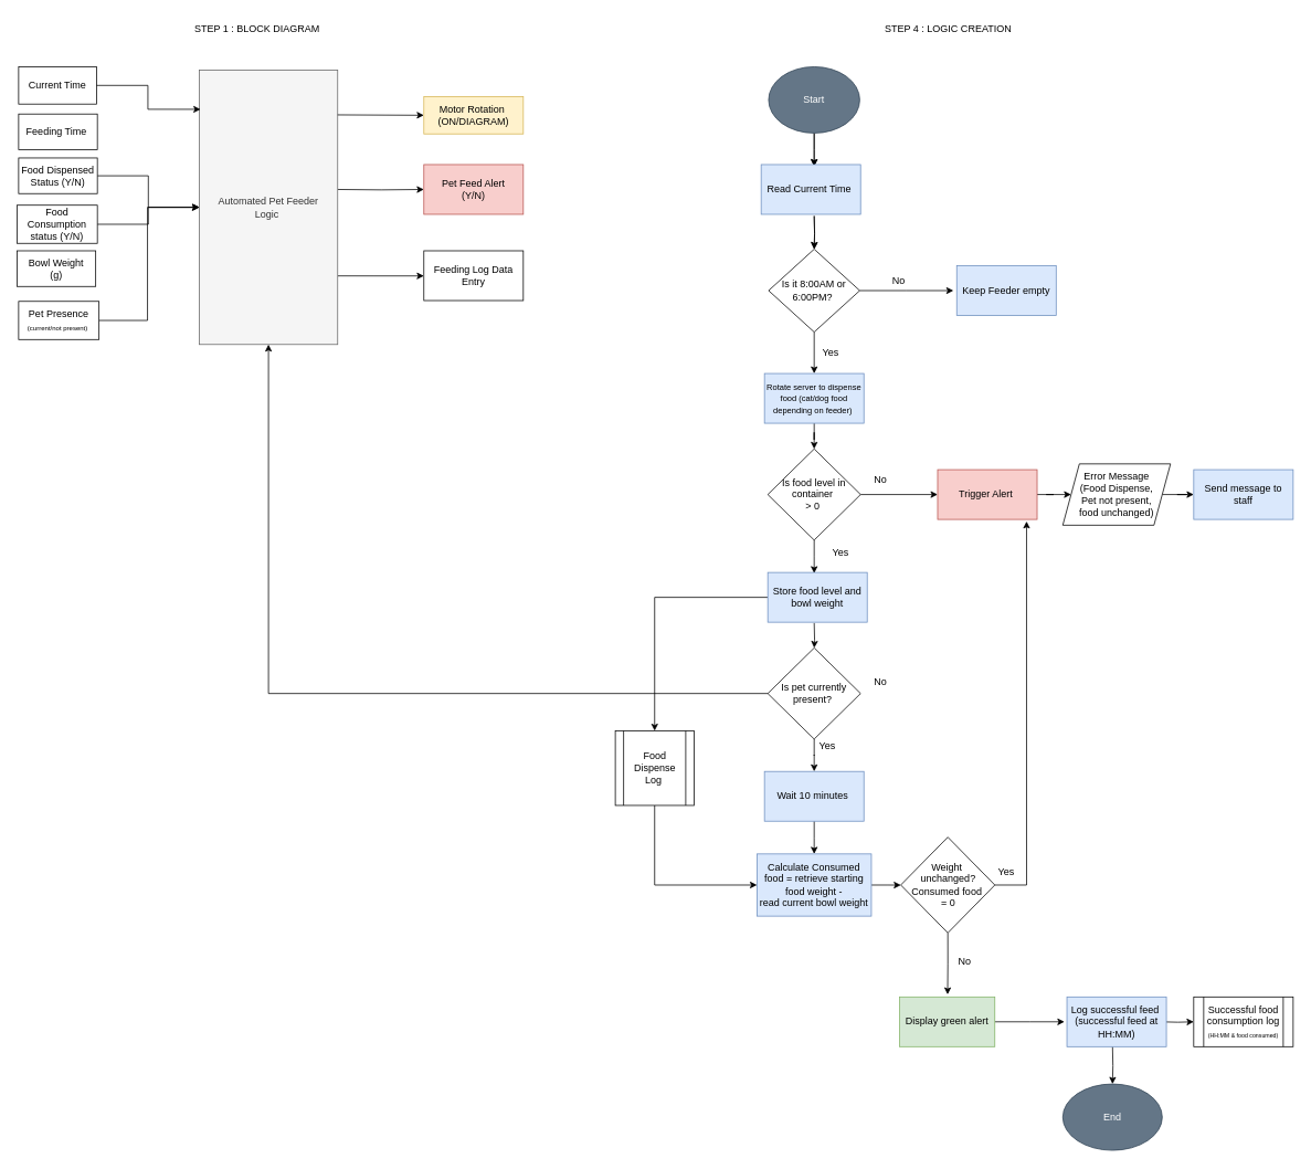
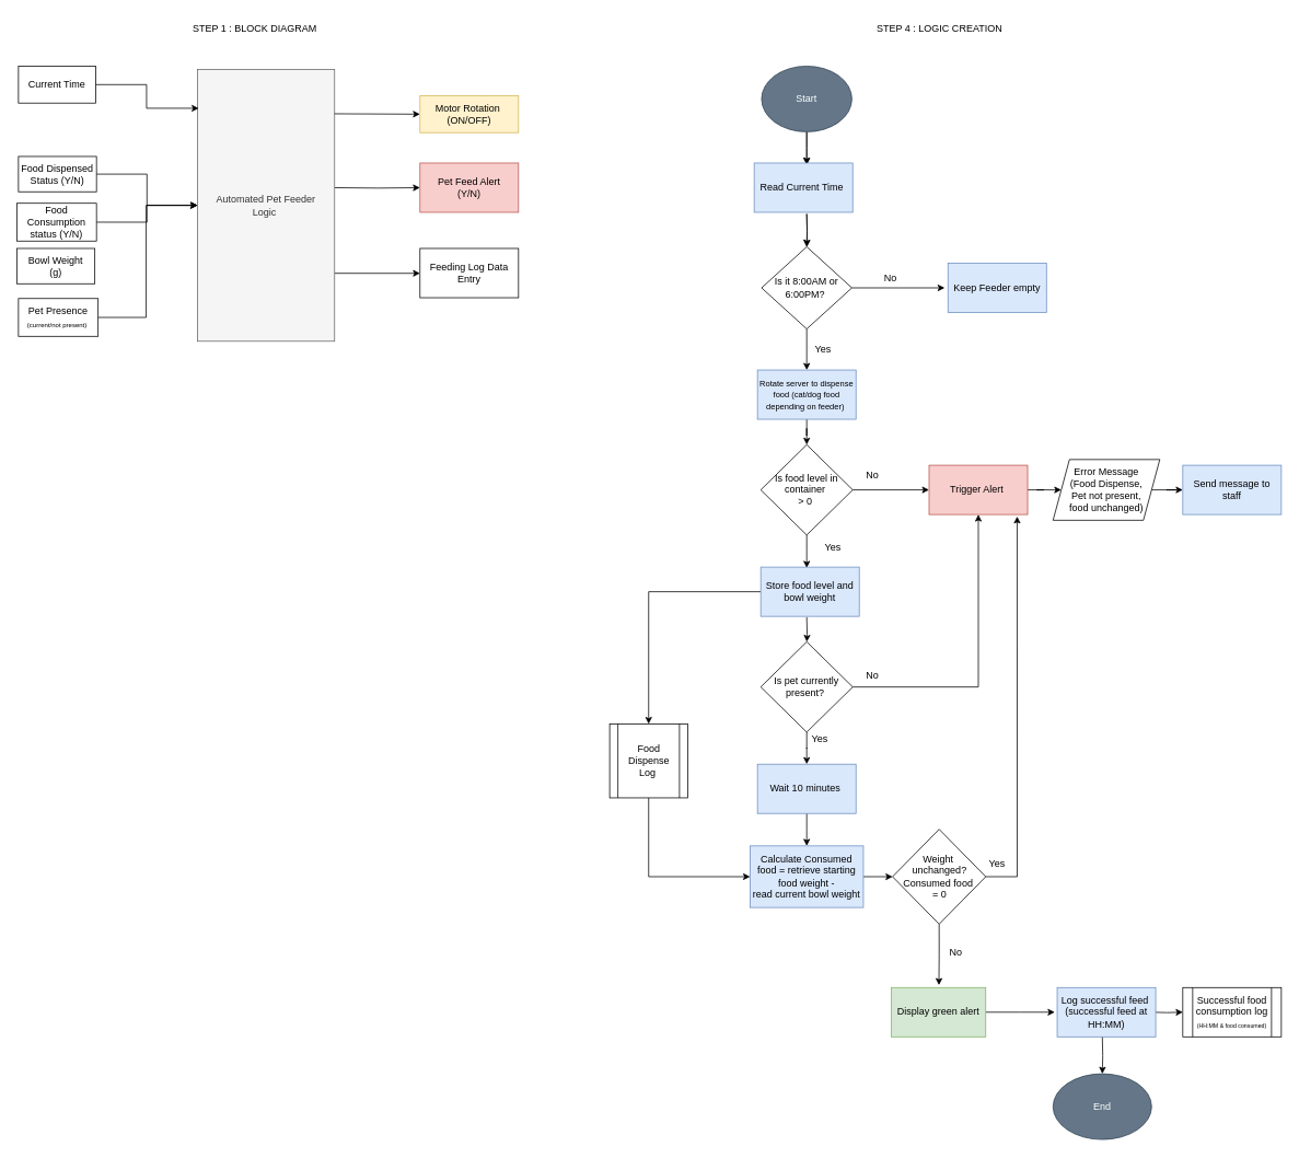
- <mxCell id="67" value="Motor Rotation&amp;nbsp;&lt;div&gt;(ON/DIAGRAM)&lt;/div&gt;" style="rounded=0;whiteSpace=wrap;html=1;fillColor=#fff2cc;strokeColor=#d6b656;" vertex="1" parent="1"><mxGeometry x="511" y="116" width="120" height="45" as="geometry" /></mxCell>
+ <mxCell id="67" value="Motor Rotation&amp;nbsp;&lt;div&gt;(ON/OFF)&lt;/div&gt;" style="rounded=0;whiteSpace=wrap;html=1;fillColor=#fff2cc;strokeColor=#d6b656;" vertex="1" parent="1"><mxGeometry x="511" y="116" width="120" height="45" as="geometry" /></mxCell>
- <mxCell id="51" value="Feeding Time&amp;nbsp;" style="rounded=0;whiteSpace=wrap;html=1;" vertex="1" parent="1"><mxGeometry x="22" y="137" width="95" height="43" as="geometry" /></mxCell>
- <mxCell id="21" value="" style="edgeStyle=orthogonalEdgeStyle;rounded=0;orthogonalLoop=1;jettySize=auto;html=1;" edge="1" parent="1" source="22" target="54"><mxGeometry relative="1" as="geometry"><mxPoint x="1106" y="836" as="targetPoint" /></mxGeometry></mxCell>
+ <mxCell id="21" value="" style="edgeStyle=orthogonalEdgeStyle;rounded=0;orthogonalLoop=1;jettySize=auto;html=1;entryX=0.5;entryY=1;entryDx=0;entryDy=0;" edge="1" parent="1" source="22" target="18"><mxGeometry relative="1" as="geometry"><mxPoint x="1106" y="836" as="targetPoint" /></mxGeometry></mxCell>
